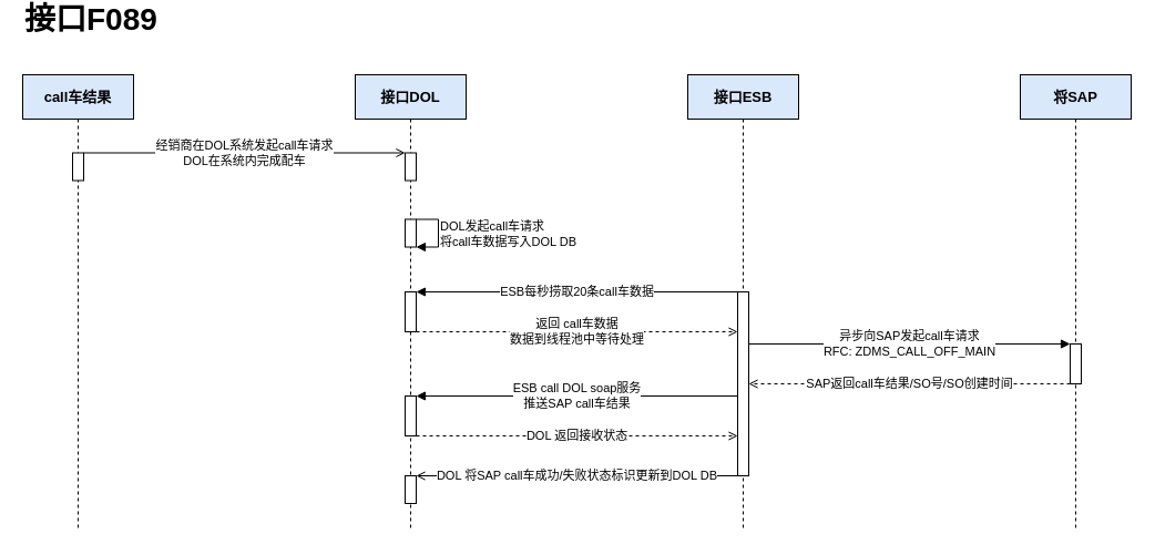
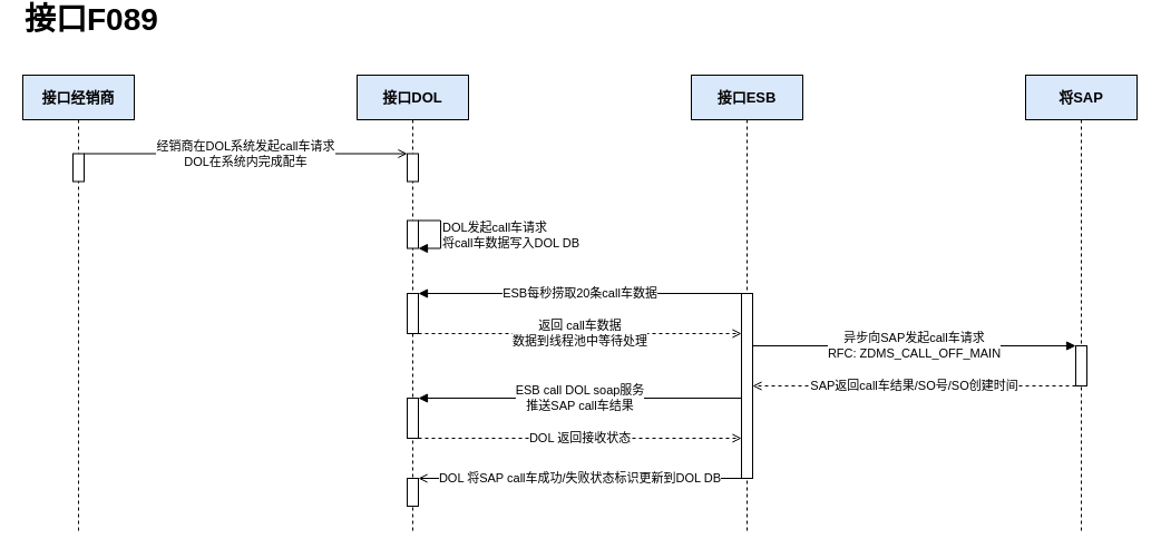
- <mxCell id="3" value="&lt;font style=&quot;font-size: 13px&quot;&gt;&lt;b&gt;call车结果&lt;/b&gt;&lt;/font&gt;" style="container=1;fillColor=#DAE8FC;whiteSpace=wrap;shape=umlLifeline;size=40;perimeter=lifelinePerimeter;outlineConnect=0;html=1;collapsible=0;recursiveResize=0;" parent="1" vertex="1"><mxGeometry y="50" width="100" height="412" as="geometry" x="20" /></mxCell>
+ <mxCell id="3" value="&lt;font style=&quot;font-size: 13px&quot;&gt;&lt;b&gt;接口经销商&lt;/b&gt;&lt;/font&gt;" style="container=1;fillColor=#DAE8FC;whiteSpace=wrap;shape=umlLifeline;size=40;perimeter=lifelinePerimeter;outlineConnect=0;html=1;collapsible=0;recursiveResize=0;" parent="1" vertex="1"><mxGeometry y="50" width="100" height="412" as="geometry" x="20" /></mxCell>
